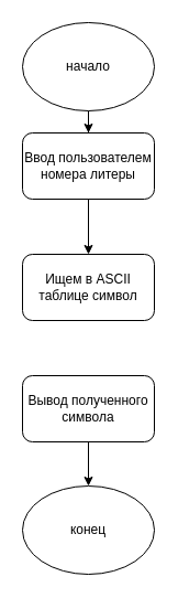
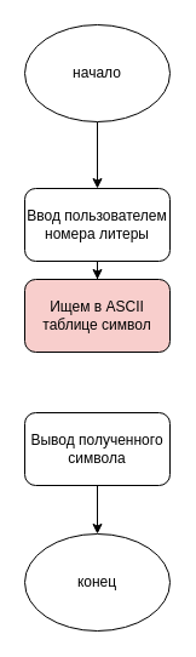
- <mxCell id="5" value="Ввод пользователем номера литеры" style="rounded=1;whiteSpace=wrap;html=1;" vertex="1" parent="1"><mxGeometry x="20" y="120" width="120" height="60" as="geometry" /></mxCell>
+ <mxCell id="5" value="Ввод пользователем номера литеры" style="rounded=1;whiteSpace=wrap;html=1;" vertex="1" parent="1"><mxGeometry x="20" y="155" width="120" height="60" as="geometry" /></mxCell>
- <mxCell id="6" value="Ищем в ASCII таблице символ" style="rounded=1;whiteSpace=wrap;html=1;" vertex="1" parent="1"><mxGeometry x="20" y="230" width="120" height="60" as="geometry" /></mxCell>
+ <mxCell id="6" value="Ищем в ASCII таблице символ" style="rounded=1;whiteSpace=wrap;html=1;fillColor=#f8cecc;" vertex="1" parent="1"><mxGeometry x="20" y="230" width="120" height="60" as="geometry" /></mxCell>
